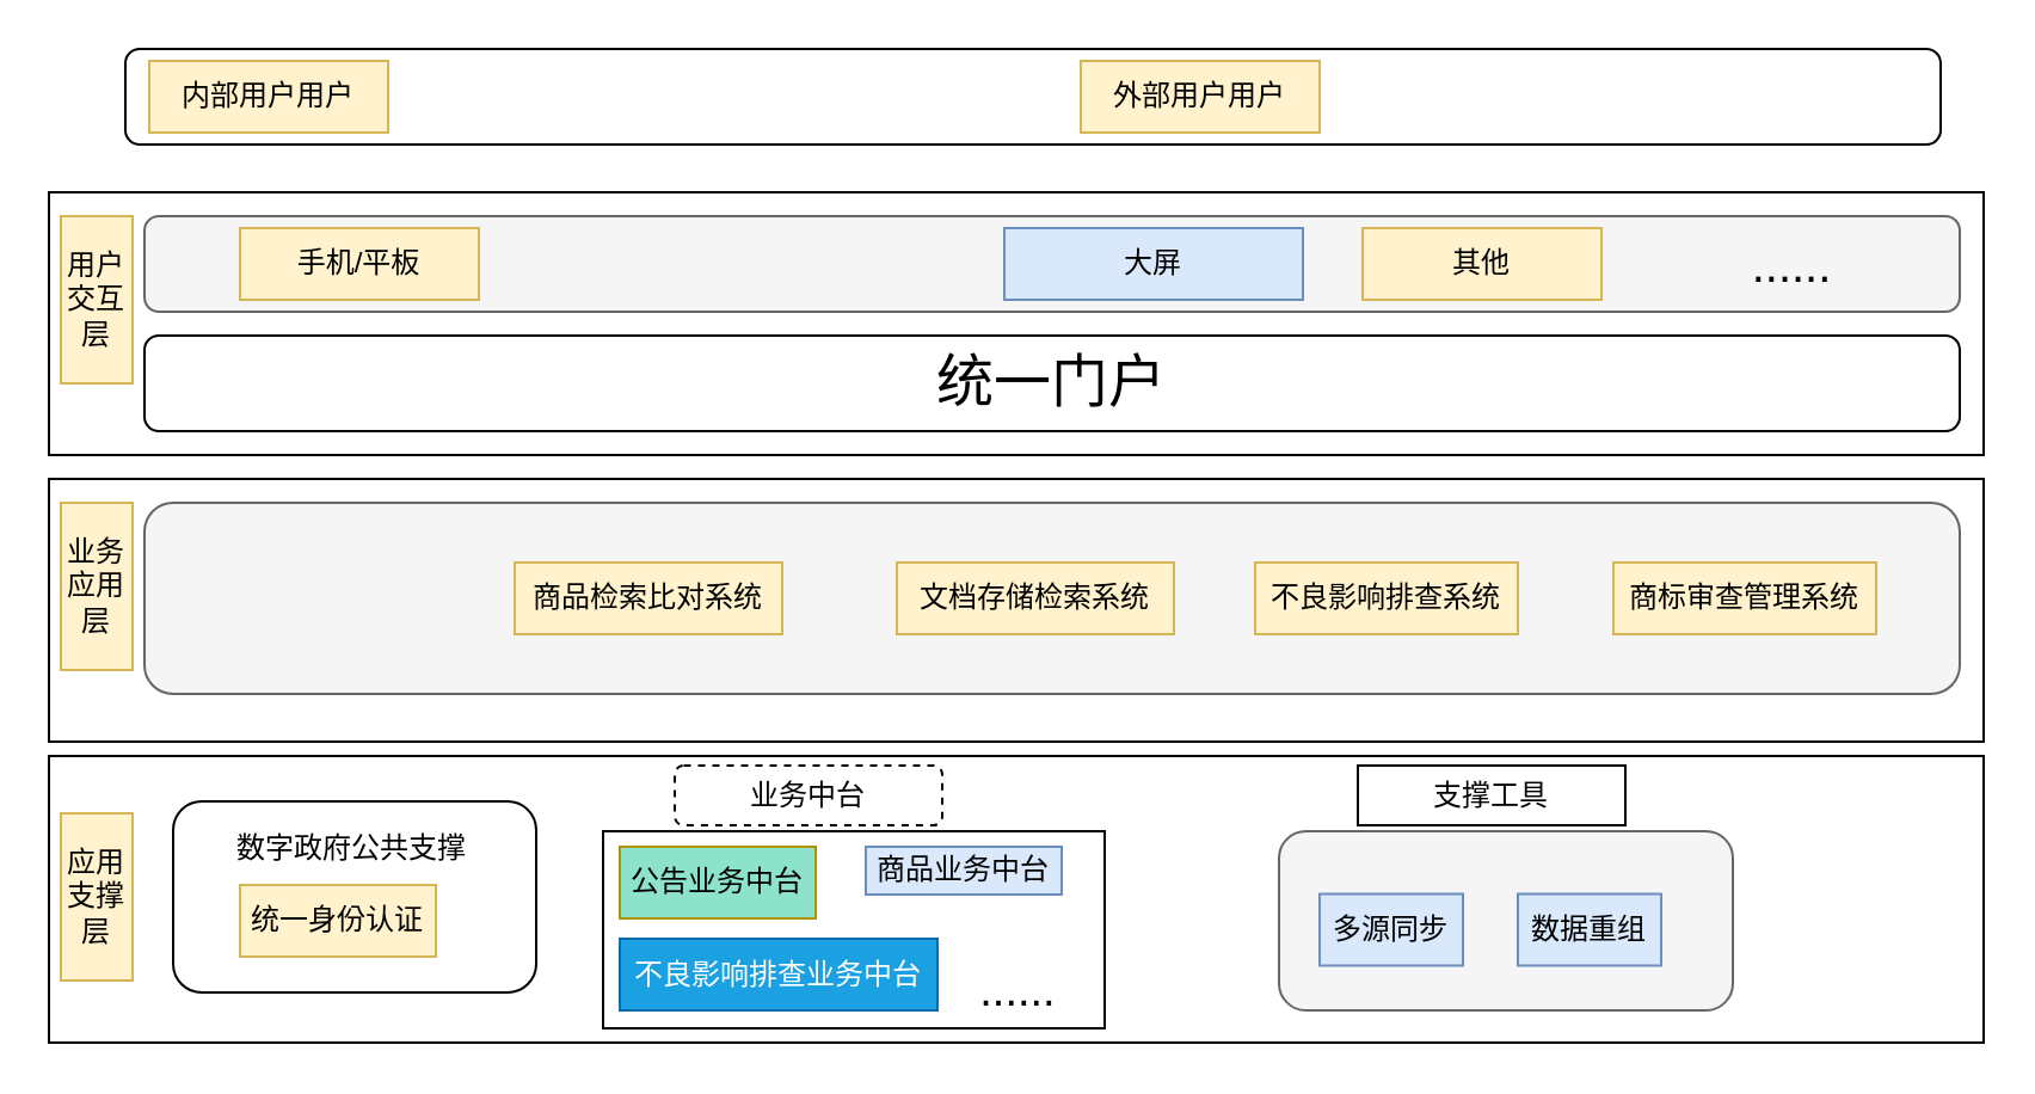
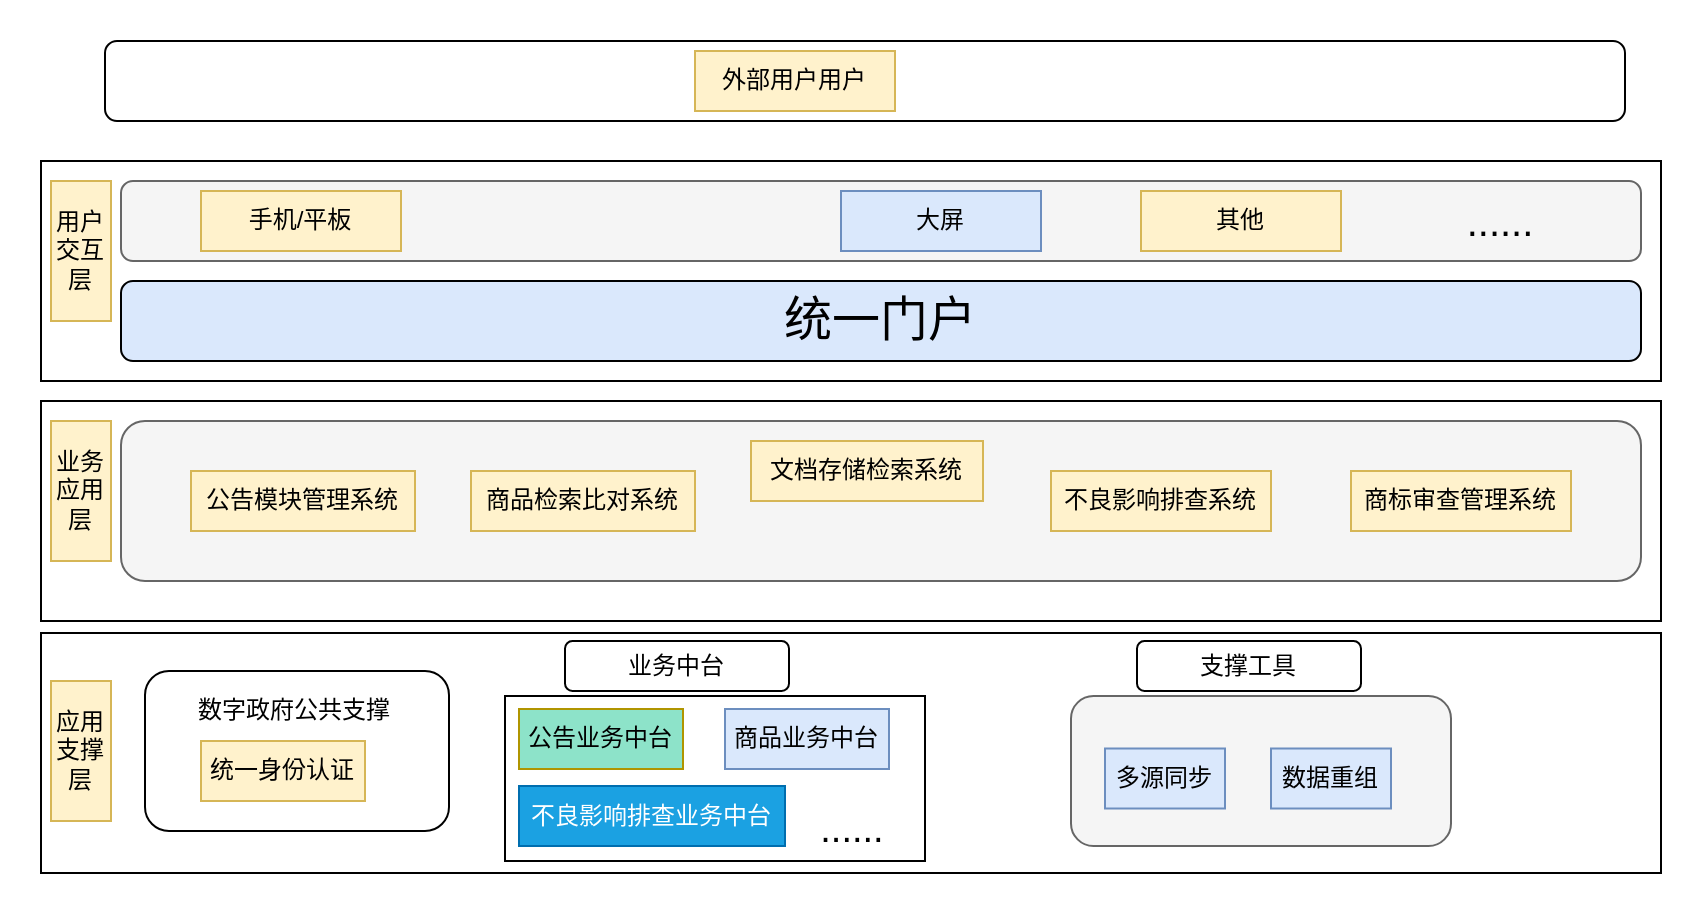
- <mxCell id="4" value="内部用户用户" style="text;html=1;strokeColor=#d6b656;fillColor=#fff2cc;align=center;verticalAlign=middle;whiteSpace=wrap;rounded=0;" vertex="1" parent="1"><mxGeometry x="62" y="25" width="100" height="30" as="geometry" /></mxCell>
- <mxCell id="5" value="外部用户用户" style="text;html=1;strokeColor=#d6b656;fillColor=#fff2cc;align=center;verticalAlign=middle;whiteSpace=wrap;rounded=0;" vertex="1" parent="1"><mxGeometry x="452" y="25" width="100" height="30" as="geometry" /></mxCell>
+ <mxCell id="5" value="外部用户用户" style="text;html=1;strokeColor=#d6b656;fillColor=#fff2cc;align=center;verticalAlign=middle;whiteSpace=wrap;rounded=0;" vertex="1" parent="1"><mxGeometry x="347" y="25" width="100" height="30" as="geometry" /></mxCell>
- <mxCell id="10" value="大屏" style="text;html=1;strokeColor=#6c8ebf;fillColor=#dae8fc;align=center;verticalAlign=middle;whiteSpace=wrap;rounded=0;" vertex="1" parent="1"><mxGeometry x="420" y="95" width="125" height="30" as="geometry" /></mxCell>
+ <mxCell id="10" value="大屏" style="text;html=1;strokeColor=#6c8ebf;fillColor=#dae8fc;align=center;verticalAlign=middle;whiteSpace=wrap;rounded=0;" vertex="1" parent="1"><mxGeometry x="420" y="95" width="100" height="30" as="geometry" /></mxCell>
- <mxCell id="12" value="&lt;font style=&quot;font-size: 24px;&quot;&gt;统一门户&lt;/font&gt;" style="rounded=1;whiteSpace=wrap;html=1;" vertex="1" parent="1"><mxGeometry x="60" y="140" width="760" height="40" as="geometry" /></mxCell>
+ <mxCell id="12" value="&lt;font style=&quot;font-size: 24px;&quot;&gt;统一门户&lt;/font&gt;" style="rounded=1;whiteSpace=wrap;html=1;fillColor=#dae8fc;" vertex="1" parent="1"><mxGeometry x="60" y="140" width="760" height="40" as="geometry" /></mxCell>
+ <mxCell id="15" value="公告模块管理系统" style="text;html=1;strokeColor=#d6b656;fillColor=#fff2cc;align=center;verticalAlign=middle;whiteSpace=wrap;rounded=0;" vertex="1" parent="1"><mxGeometry x="95" y="235" width="112" height="30" as="geometry" /></mxCell>
- <mxCell id="19" value="商品检索比对系统" style="text;html=1;strokeColor=#d6b656;fillColor=#fff2cc;align=center;verticalAlign=middle;whiteSpace=wrap;rounded=0;" vertex="1" parent="1"><mxGeometry x="215" y="235" width="112" height="30" as="geometry" /></mxCell>
+ <mxCell id="19" value="商品检索比对系统" style="text;html=1;strokeColor=#d6b656;fillColor=#fff2cc;align=center;verticalAlign=middle;whiteSpace=wrap;rounded=0;" vertex="1" parent="1"><mxGeometry x="235" y="235" width="112" height="30" as="geometry" /></mxCell>
- <mxCell id="18" value="文档存储检索系统" style="text;html=1;strokeColor=#d6b656;fillColor=#fff2cc;align=center;verticalAlign=middle;whiteSpace=wrap;rounded=0;" vertex="1" parent="1"><mxGeometry x="375" y="235" width="116" height="30" as="geometry" /></mxCell>
+ <mxCell id="18" value="文档存储检索系统" style="text;html=1;strokeColor=#d6b656;fillColor=#fff2cc;align=center;verticalAlign=middle;whiteSpace=wrap;rounded=0;" vertex="1" parent="1"><mxGeometry x="375" y="220" width="116" height="30" as="geometry" /></mxCell>
- <mxCell id="26" value="业务中台" style="rounded=1;whiteSpace=wrap;html=1;dashed=1;" vertex="1" parent="1"><mxGeometry x="282" y="320" width="112" height="25" as="geometry" /></mxCell>
+ <mxCell id="26" value="业务中台" style="rounded=1;whiteSpace=wrap;html=1;" vertex="1" parent="1"><mxGeometry x="282" y="320" width="112" height="25" as="geometry" /></mxCell>
- <mxCell id="35" value="支撑工具" style="whiteSpace=wrap;html=1;rounded=0;" vertex="1" parent="1"><mxGeometry x="568" y="320" width="112" height="25" as="geometry" /></mxCell>
+ <mxCell id="35" value="支撑工具" style="rounded=1;whiteSpace=wrap;html=1;" vertex="1" parent="1"><mxGeometry x="568" y="320" width="112" height="25" as="geometry" /></mxCell>
- <mxCell id="29" value="商品业务中台" style="text;html=1;strokeColor=#6c8ebf;fillColor=#dae8fc;align=center;verticalAlign=middle;whiteSpace=wrap;rounded=0;" vertex="1" parent="1"><mxGeometry x="362" y="354" width="82" height="20" as="geometry" /></mxCell>
+ <mxCell id="29" value="商品业务中台" style="text;html=1;strokeColor=#6c8ebf;fillColor=#dae8fc;align=center;verticalAlign=middle;whiteSpace=wrap;rounded=0;" vertex="1" parent="1"><mxGeometry x="362" y="354" width="82" height="30" as="geometry" /></mxCell>
